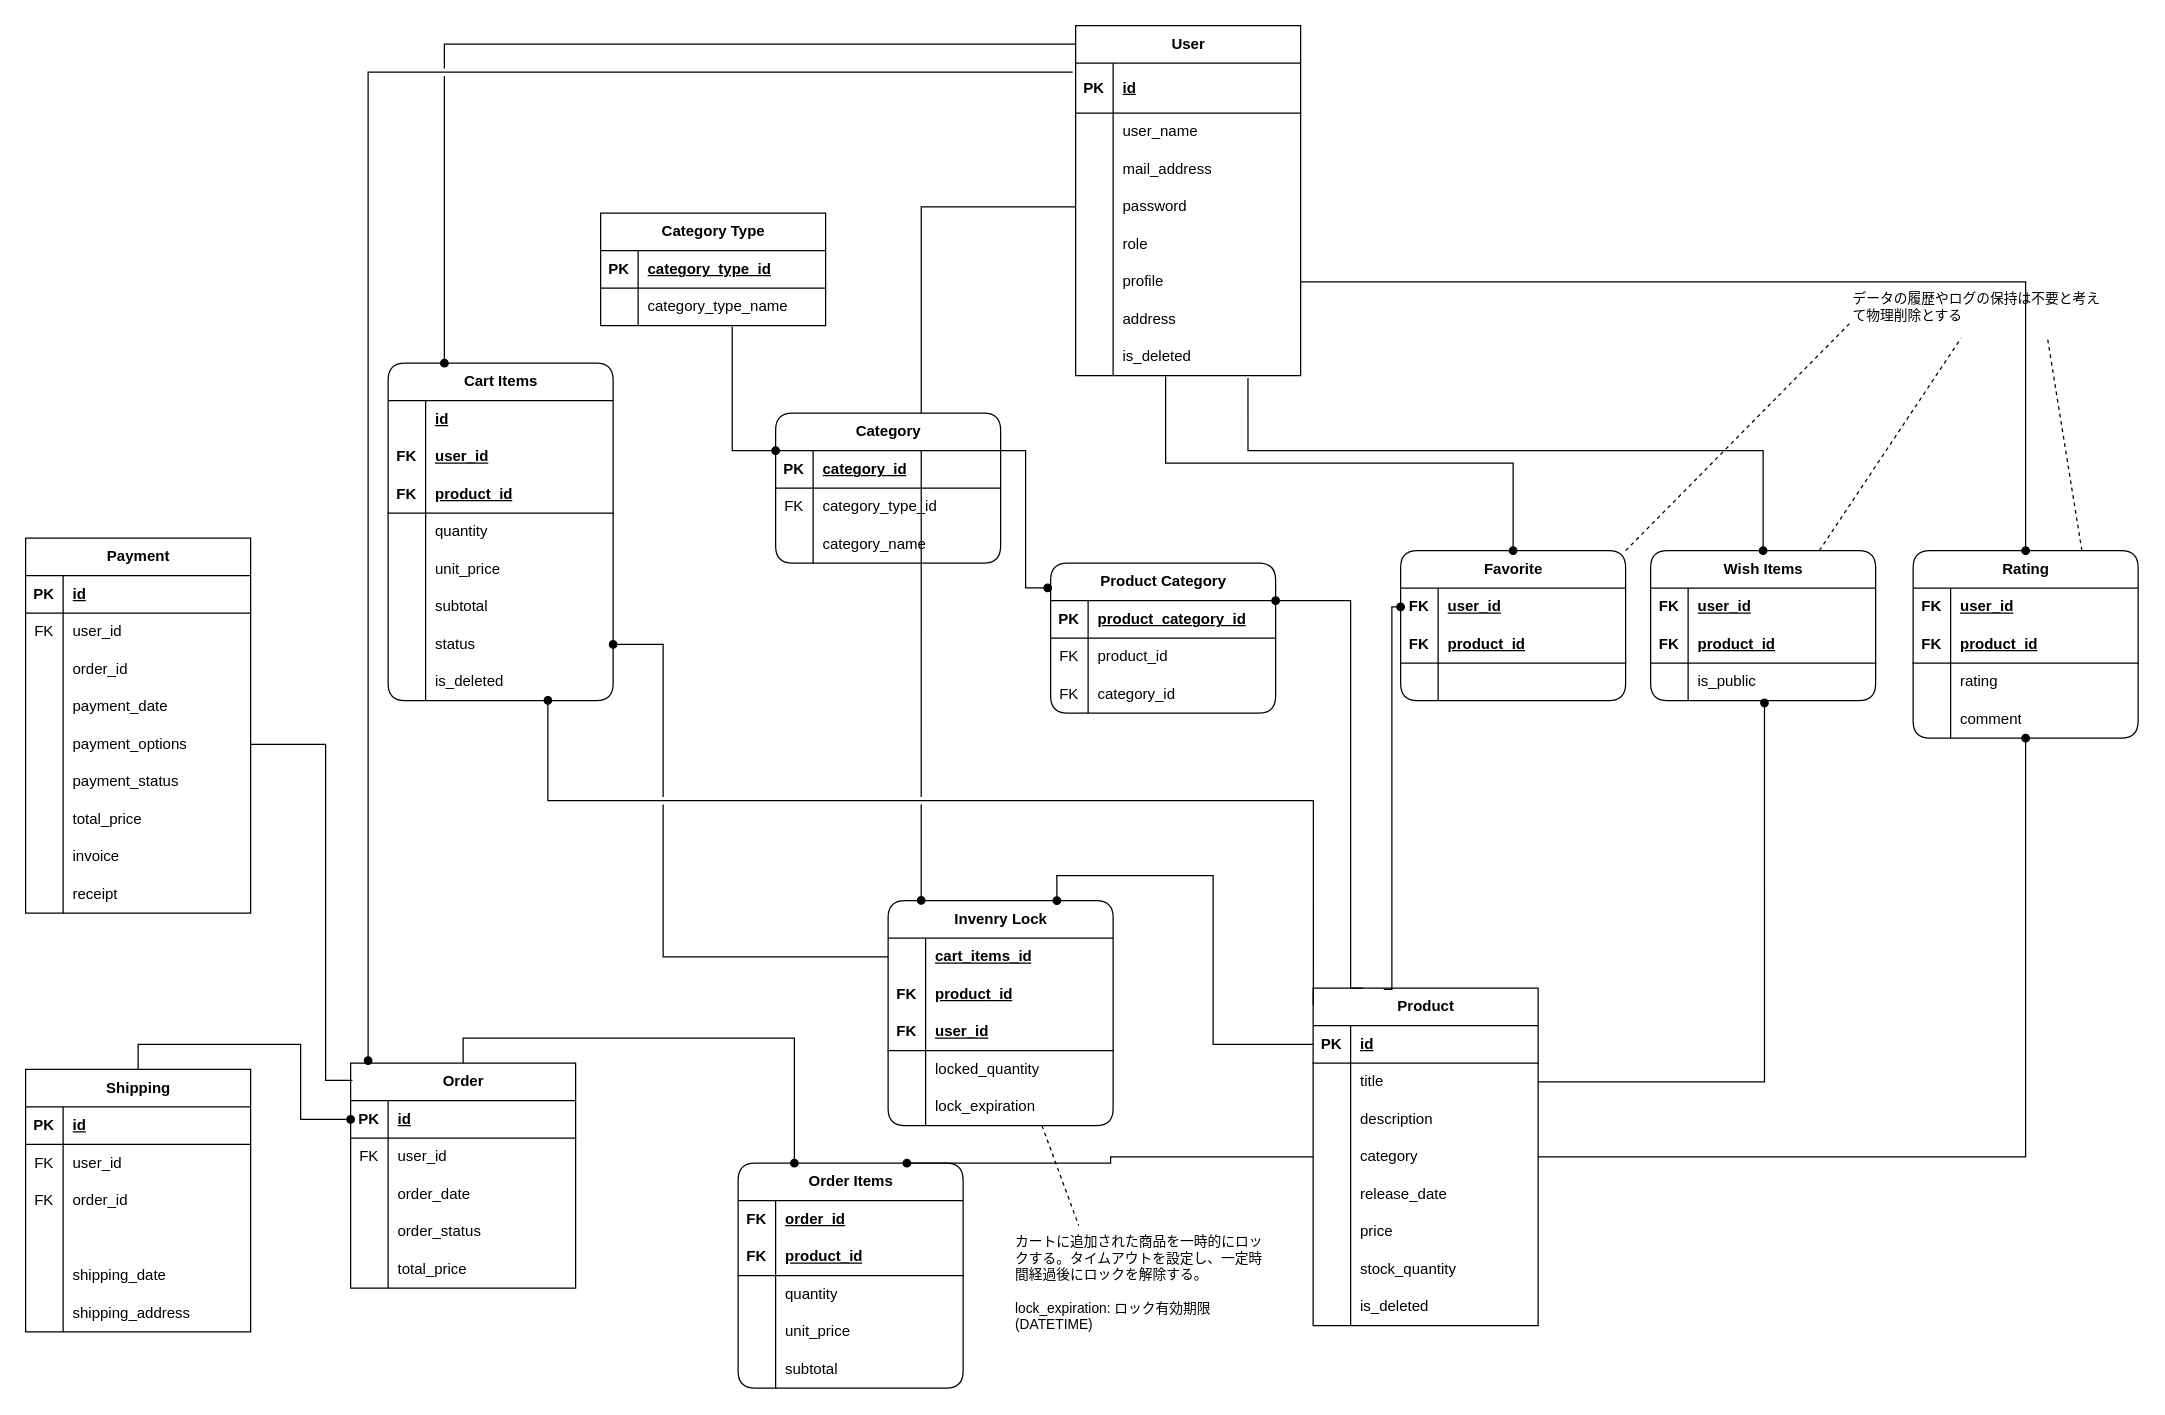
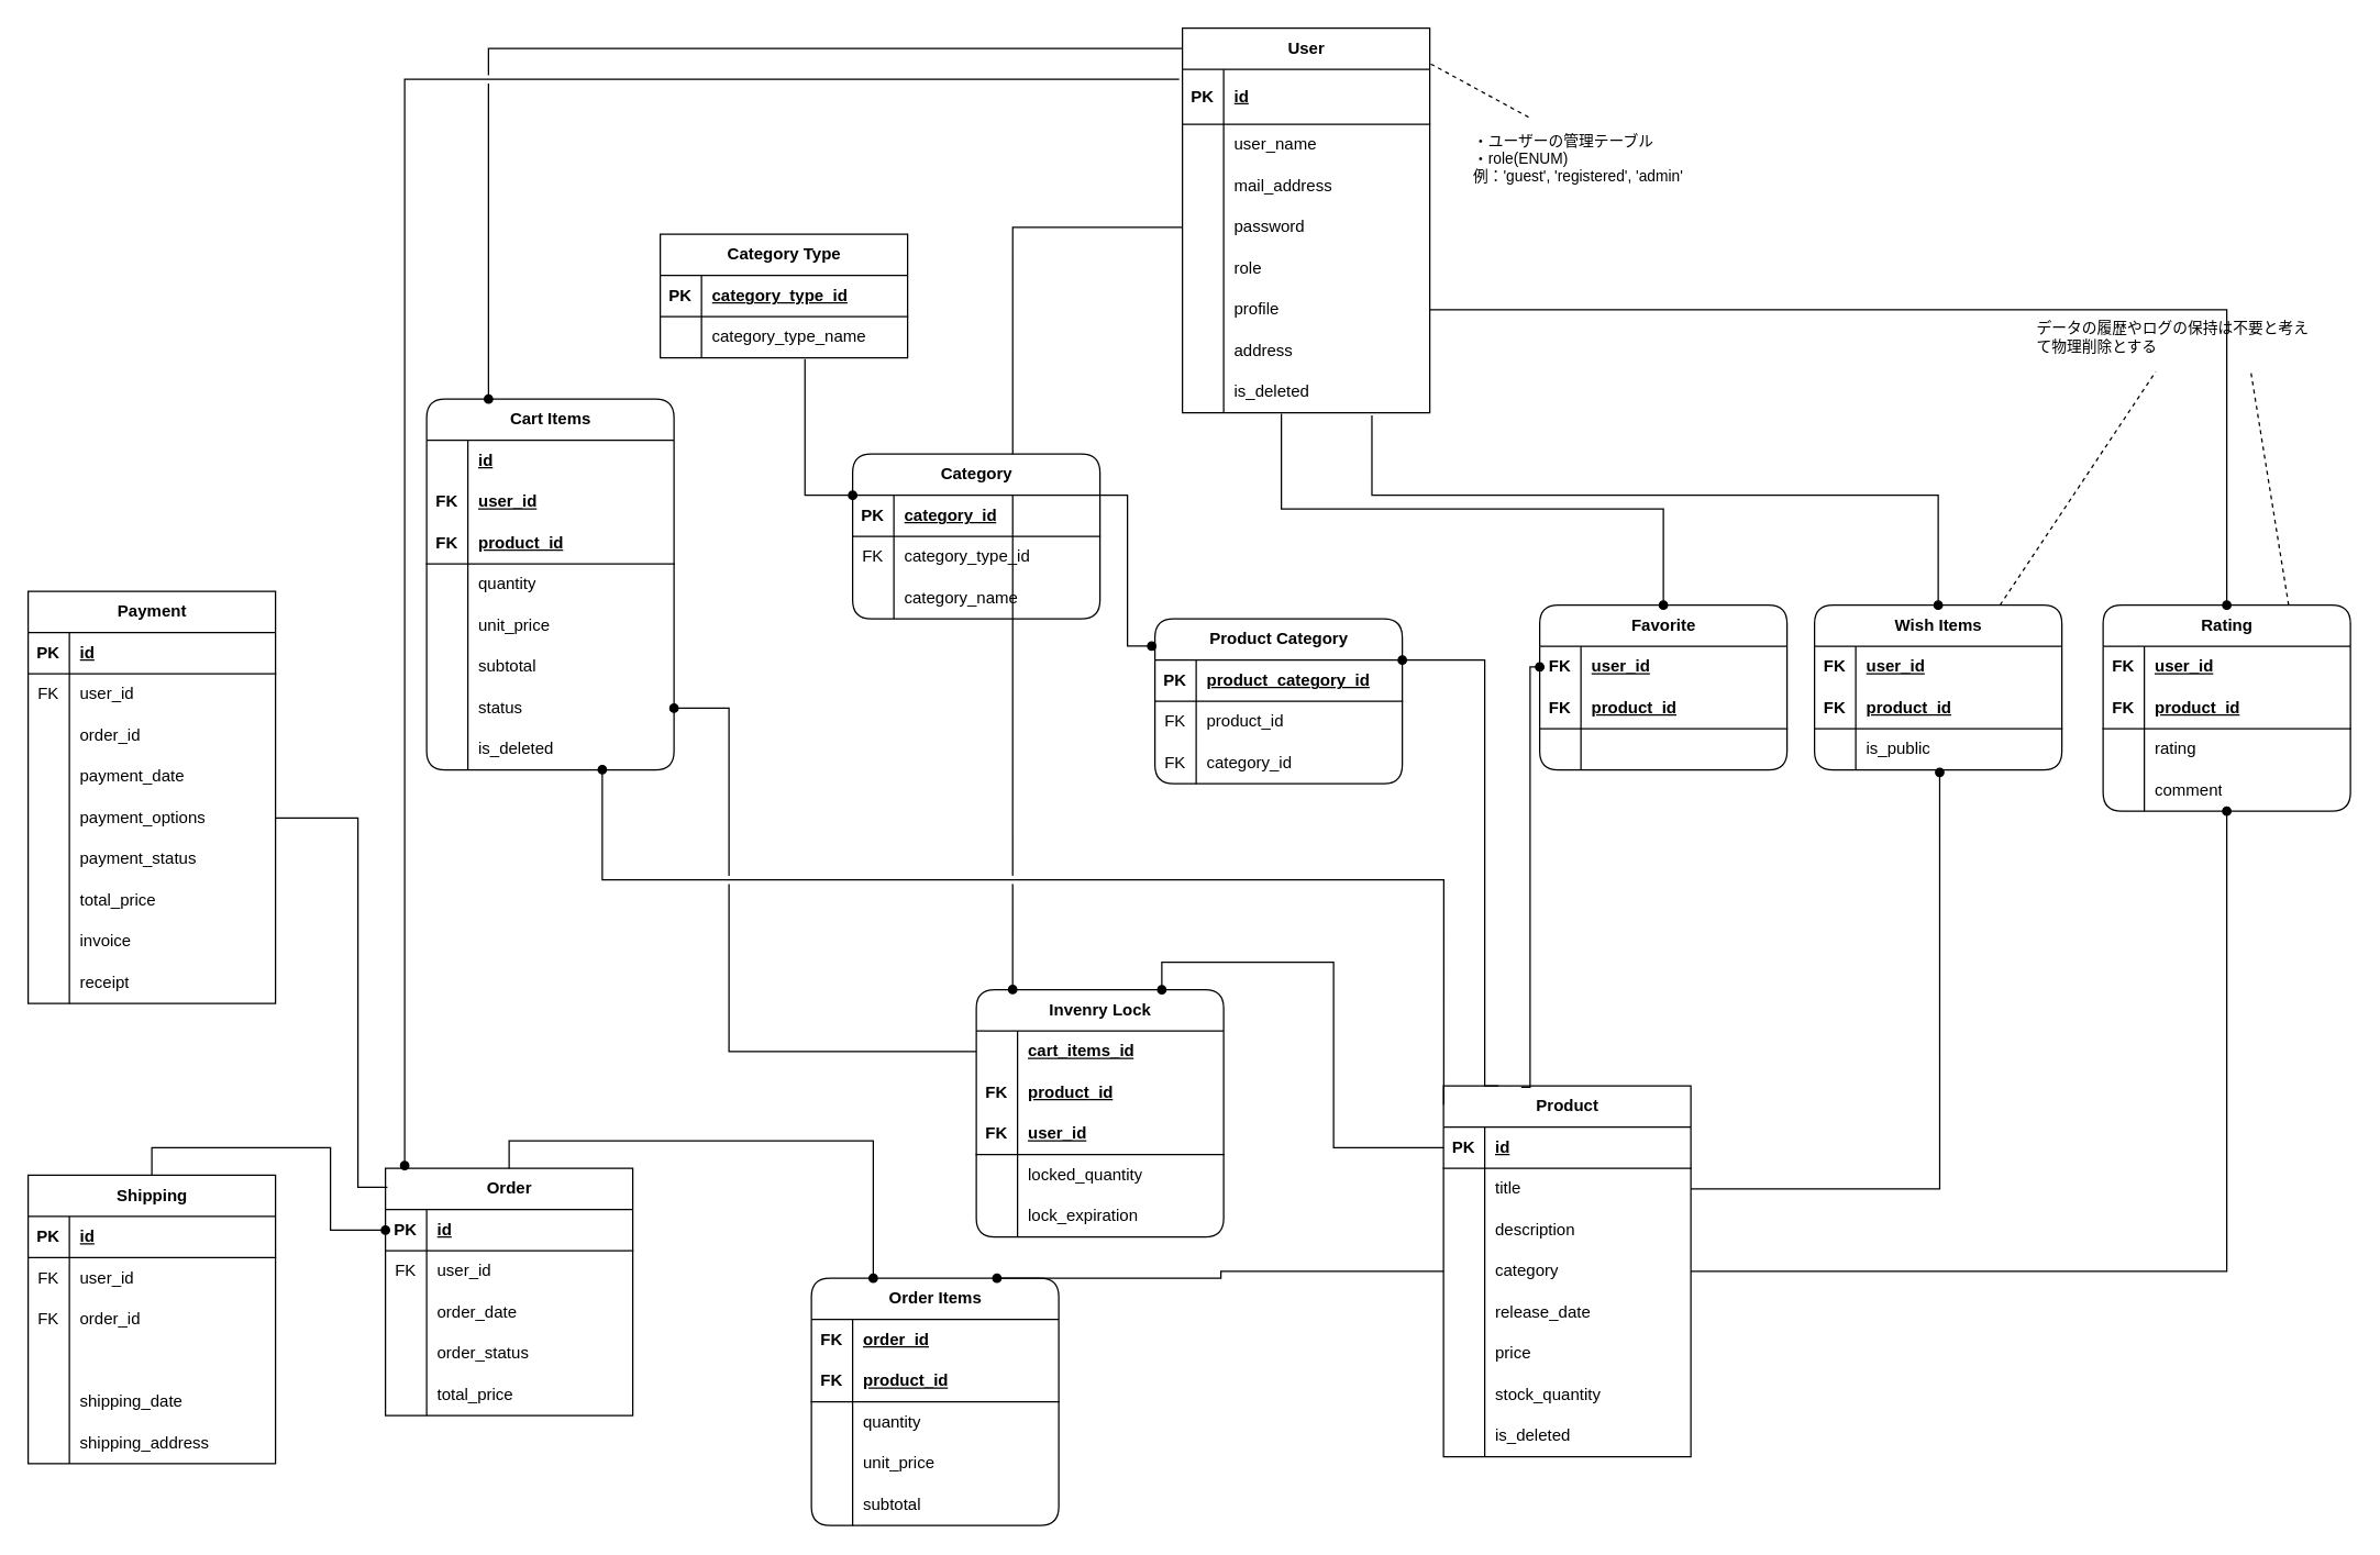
+ <mxCell id="176" value="" style="endArrow=none;dashed=1;html=1;rounded=0;entryX=0.21;entryY=-0.08;entryDx=0;entryDy=0;exitX=1.004;exitY=0.093;exitDx=0;exitDy=0;exitPerimeter=0;entryPerimeter=0;" edge="1" parent="1" source="2" target="175"><mxGeometry width="50" height="50" relative="1" as="geometry"><mxPoint x="680" y="140" as="sourcePoint" /><mxPoint x="705" y="-10" as="targetPoint" /></mxGeometry></mxCell>
+ <mxCell id="175" value="&lt;div style=&quot;font-size: 11px;&quot;&gt;・ユーザーの管理テーブル&lt;/div&gt;&lt;div style=&quot;font-size: 11px;&quot;&gt;・role(ENUM)&lt;/div&gt;&lt;div style=&quot;font-size: 11px;&quot;&gt;例：'guest', 'registered', 'admin'&amp;nbsp;&lt;/div&gt;" style="text;html=1;align=left;verticalAlign=middle;whiteSpace=wrap;rounded=0;fontSize=11;" vertex="1" parent="1"><mxGeometry x="1070" y="90" width="210" height="50" as="geometry" /></mxCell>
- <mxCell id="126" value="" style="endArrow=none;dashed=1;html=1;rounded=0;entryX=0;entryY=0.75;entryDx=0;entryDy=0;exitX=1;exitY=0;exitDx=0;exitDy=0;" edge="1" parent="1" source="95" target="125"><mxGeometry width="50" height="50" relative="1" as="geometry"><mxPoint x="720" y="230" as="sourcePoint" /><mxPoint x="950" y="290" as="targetPoint" /></mxGeometry></mxCell>
- <mxCell id="172" value="" style="endArrow=none;dashed=1;html=1;rounded=0;entryX=0.25;entryY=0;entryDx=0;entryDy=0;" edge="1" parent="1" source="155" target="171"><mxGeometry width="50" height="50" relative="1" as="geometry"><mxPoint x="365" y="450" as="sourcePoint" /><mxPoint x="420" y="355" as="targetPoint" /></mxGeometry></mxCell>
- <mxCell id="171" value="&lt;div style=&quot;font-size: 11px;&quot;&gt;カートに追加された商品を一時的にロックする。&lt;span style=&quot;background-color: initial; font-size: 11px;&quot;&gt;タイムアウトを設定し、一定時間経過後にロックを解除する。&lt;/span&gt;&lt;/div&gt;&lt;div style=&quot;font-size: 11px;&quot;&gt;&lt;br style=&quot;font-size: 11px;&quot;&gt;&lt;/div&gt;&lt;div style=&quot;font-size: 11px;&quot;&gt;lock_expiration: ロック有効期限(DATETIME)&lt;/div&gt;" style="text;whiteSpace=wrap;html=1;fontSize=11;" vertex="1" parent="1"><mxGeometry x="810" y="980" width="210" height="90" as="geometry" /></mxCell>
